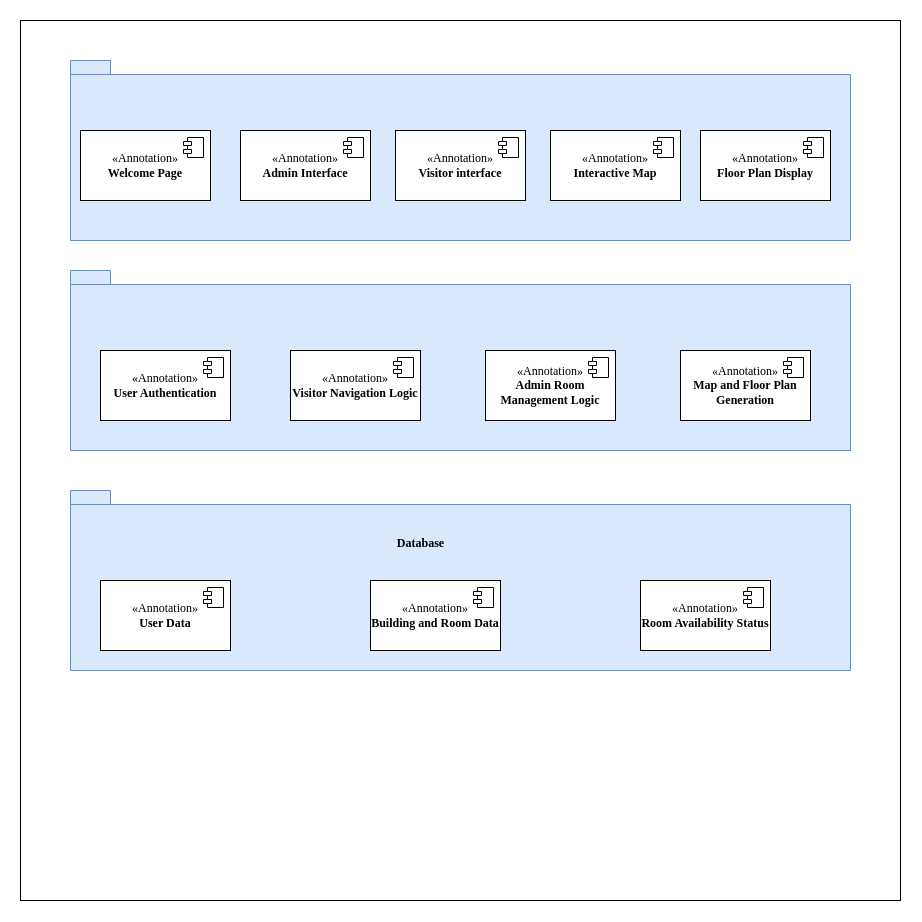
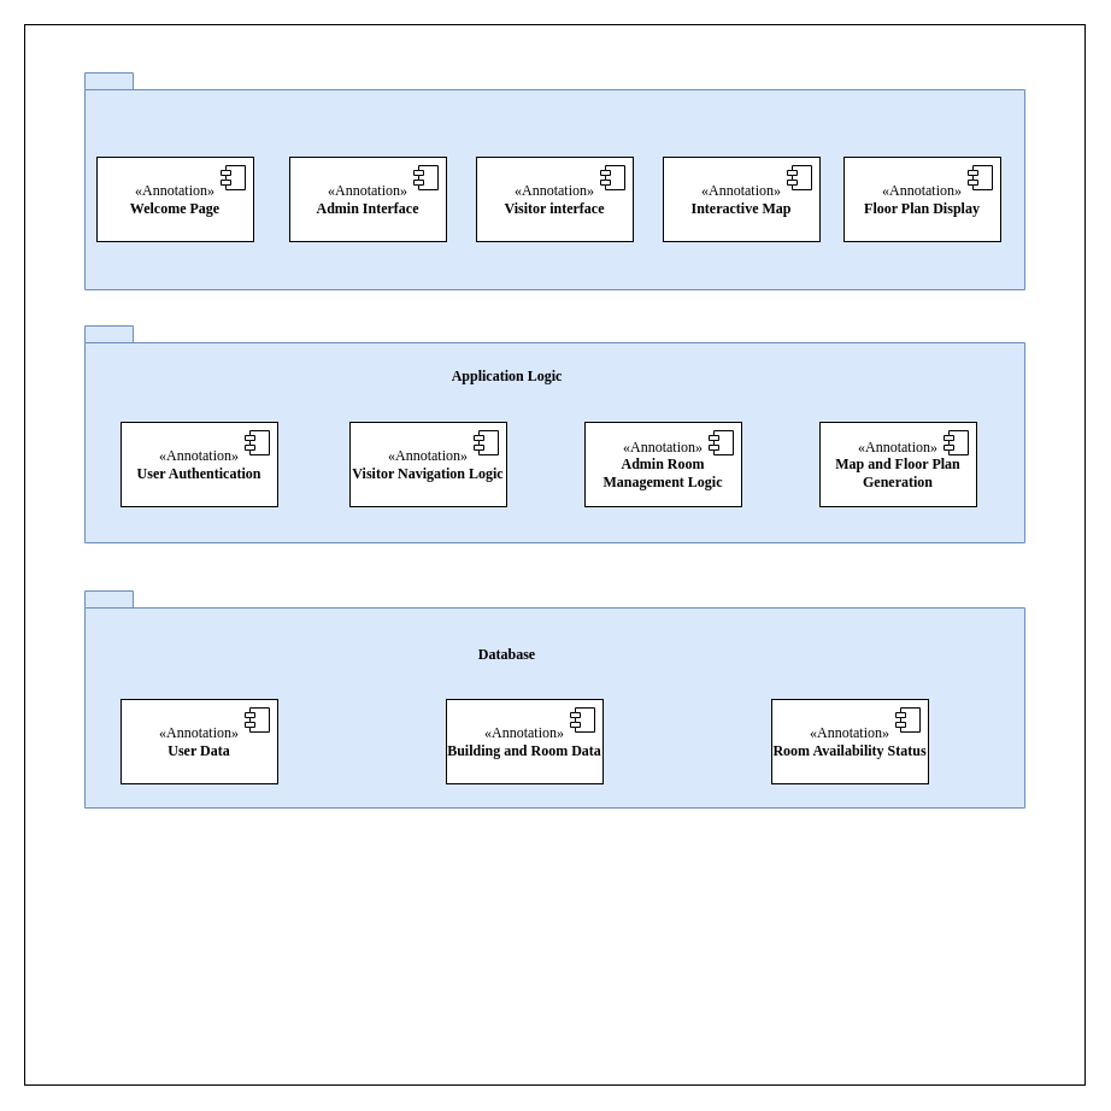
+ <mxCell id="20" value="Application Logic" style="text;align=center;fontStyle=1;verticalAlign=middle;spacingLeft=3;spacingRight=3;strokeColor=none;rotatable=0;points=[[0,0.5],[1,0.5]];portConstraint=eastwest;html=1;fontFamily=Times New Roman;spacing=2;" vertex="1" parent="1"><mxGeometry x="380" y="299" width="80" height="26" as="geometry" /></mxCell>
